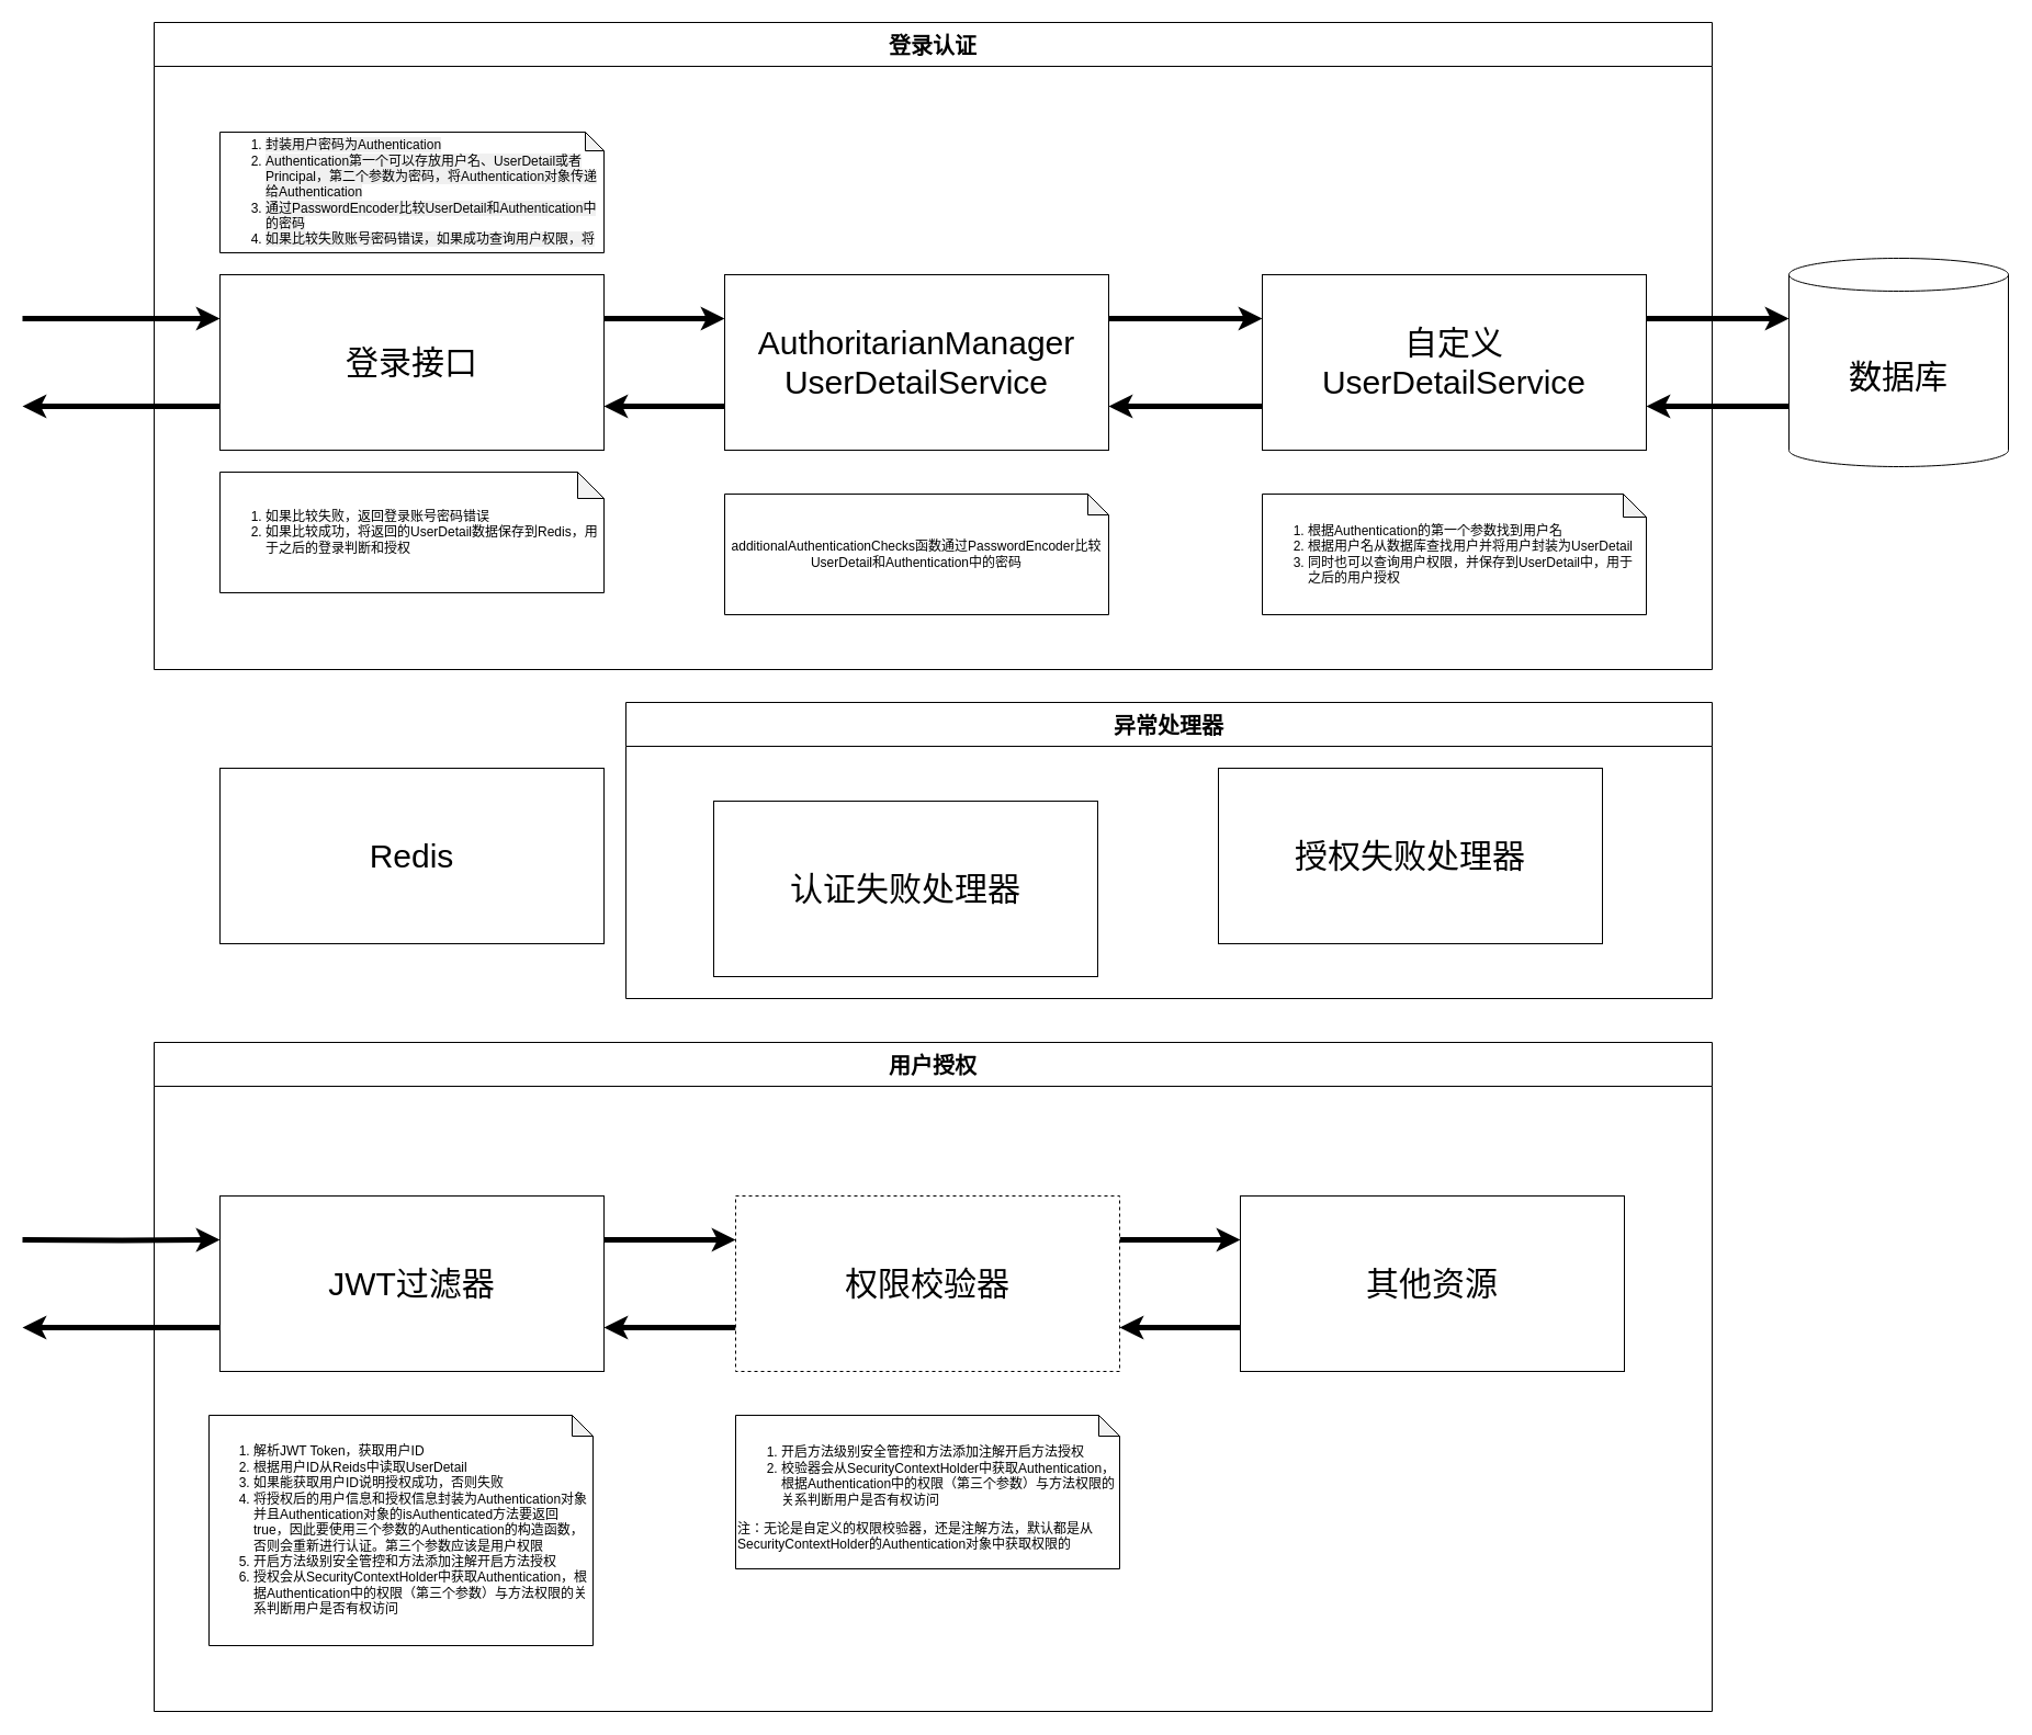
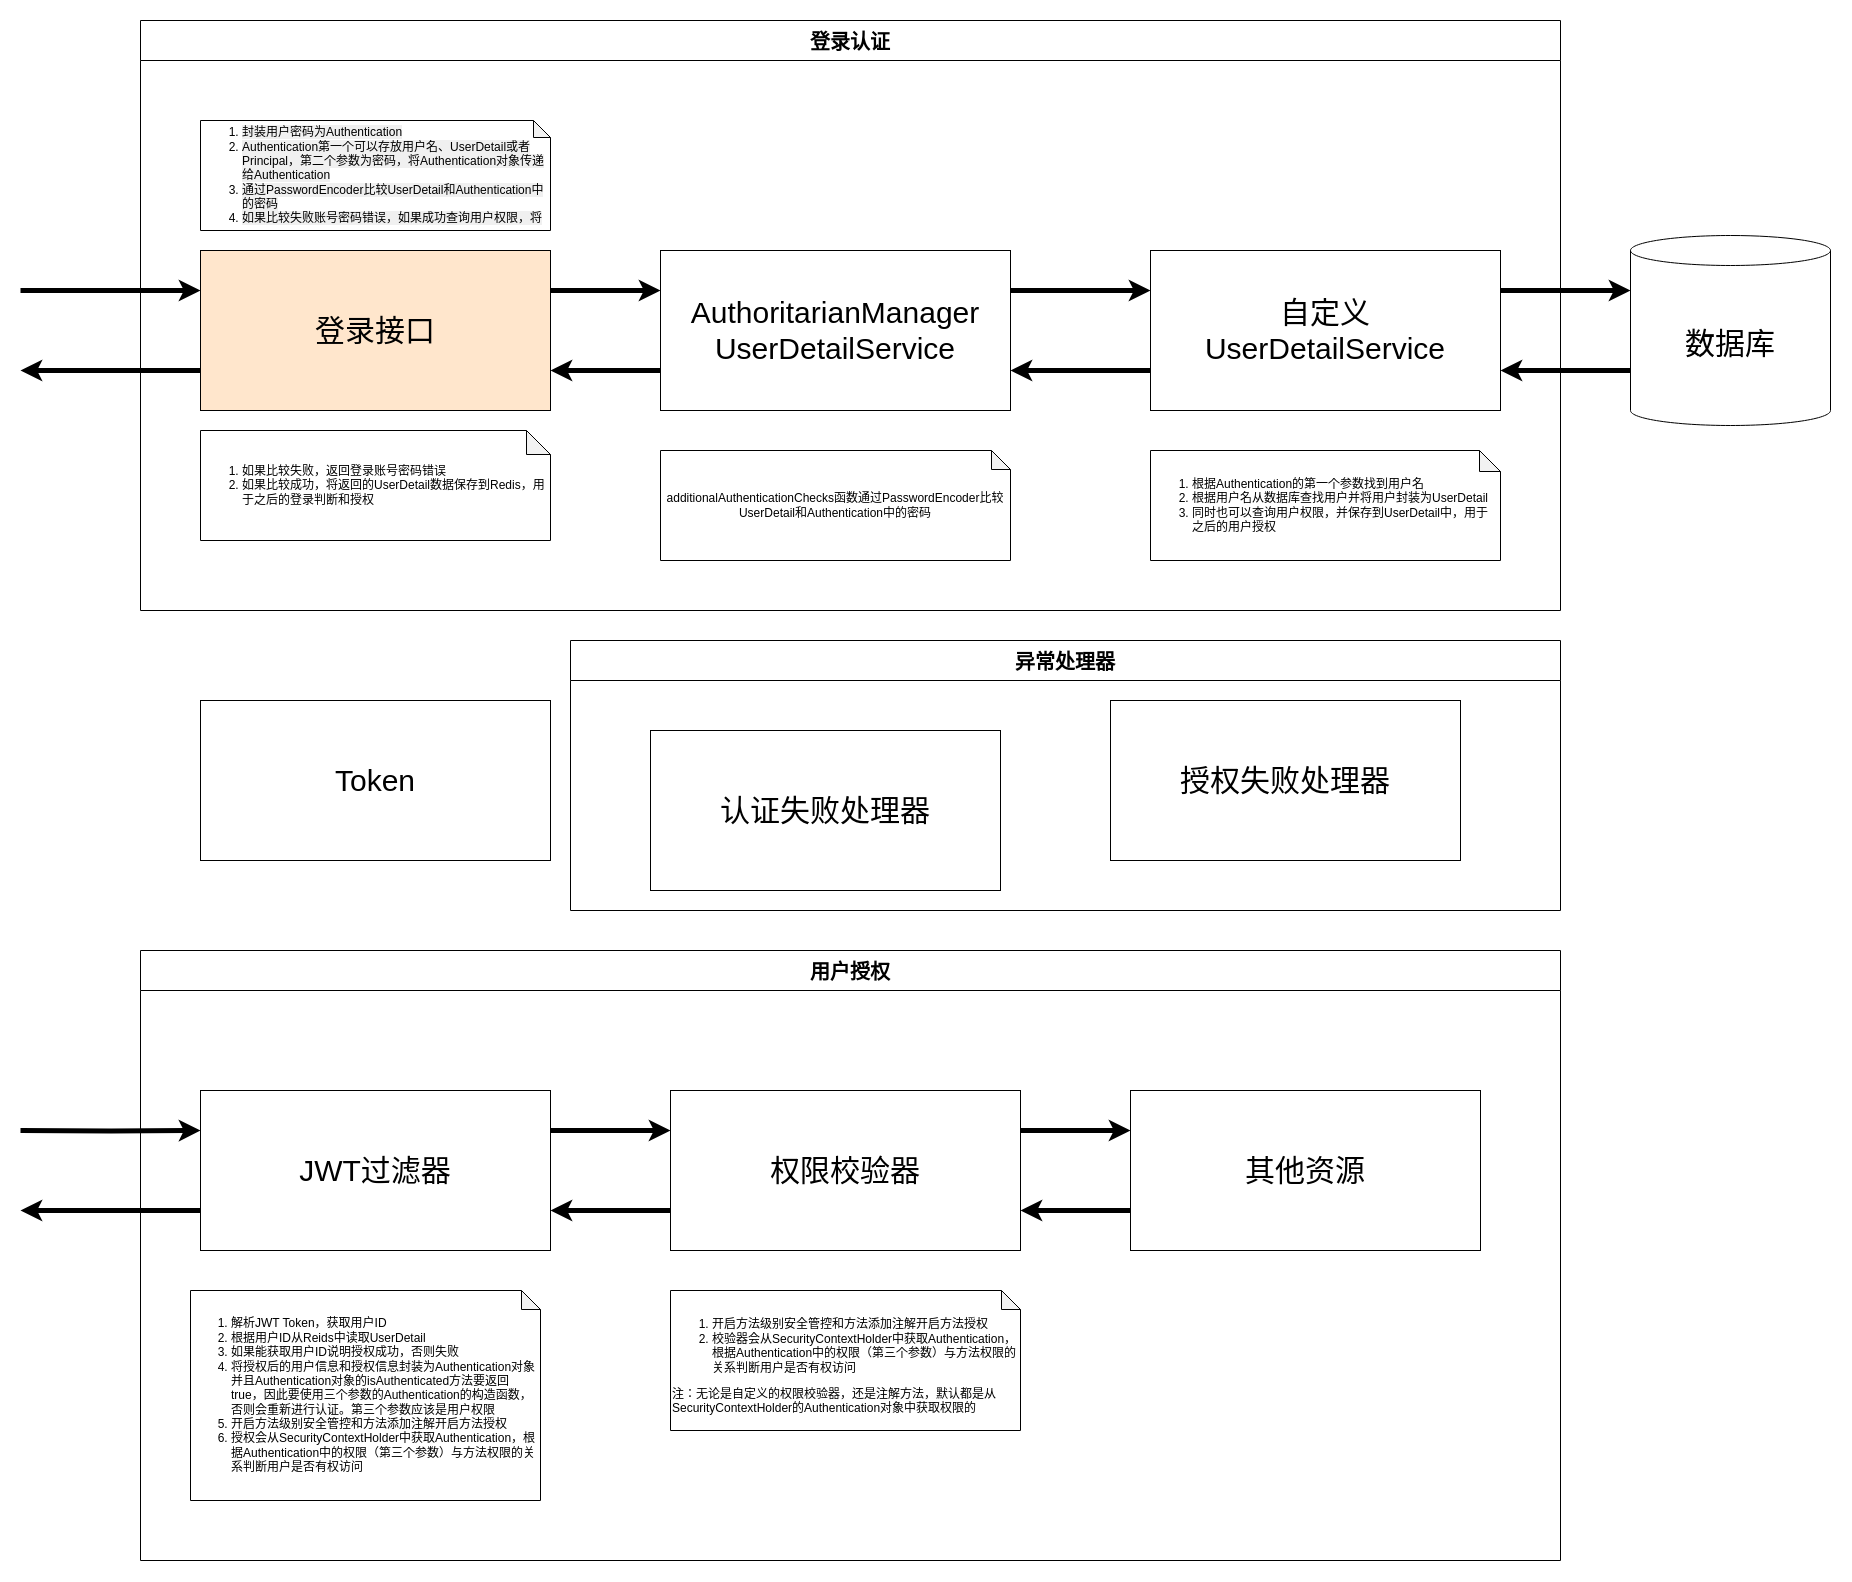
- <mxCell id="4" value="&lt;font style=&quot;font-size: 30px&quot;&gt;登录接口&lt;/font&gt;" style="rounded=0;whiteSpace=wrap;html=1;" parent="2" vertex="1"><mxGeometry x="60" y="230" width="350" height="160" as="geometry" /></mxCell>
+ <mxCell id="4" value="&lt;font style=&quot;font-size: 30px&quot;&gt;登录接口&lt;/font&gt;" style="rounded=0;whiteSpace=wrap;html=1;fillColor=#ffe6cc;" parent="2" vertex="1"><mxGeometry x="60" y="230" width="350" height="160" as="geometry" /></mxCell>
- <mxCell id="19" value="&lt;font style=&quot;font-size: 30px&quot;&gt;Redis&lt;/font&gt;" style="rounded=0;whiteSpace=wrap;html=1;" parent="1" vertex="1"><mxGeometry x="200" y="700" width="350" height="160" as="geometry" /></mxCell>
+ <mxCell id="19" value="&lt;font style=&quot;font-size: 30px&quot;&gt;Token&lt;/font&gt;" style="rounded=0;whiteSpace=wrap;html=1;" parent="1" vertex="1"><mxGeometry x="200" y="700" width="350" height="160" as="geometry" /></mxCell>
- <mxCell id="28" value="&lt;font style=&quot;font-size: 30px&quot;&gt;权限校验器&lt;/font&gt;" style="rounded=0;whiteSpace=wrap;html=1;dashed=1;" parent="20" vertex="1"><mxGeometry x="530" y="140" width="350" height="160" as="geometry" /></mxCell>
+ <mxCell id="28" value="&lt;font style=&quot;font-size: 30px&quot;&gt;权限校验器&lt;/font&gt;" style="rounded=0;whiteSpace=wrap;html=1;" parent="20" vertex="1"><mxGeometry x="530" y="140" width="350" height="160" as="geometry" /></mxCell>
